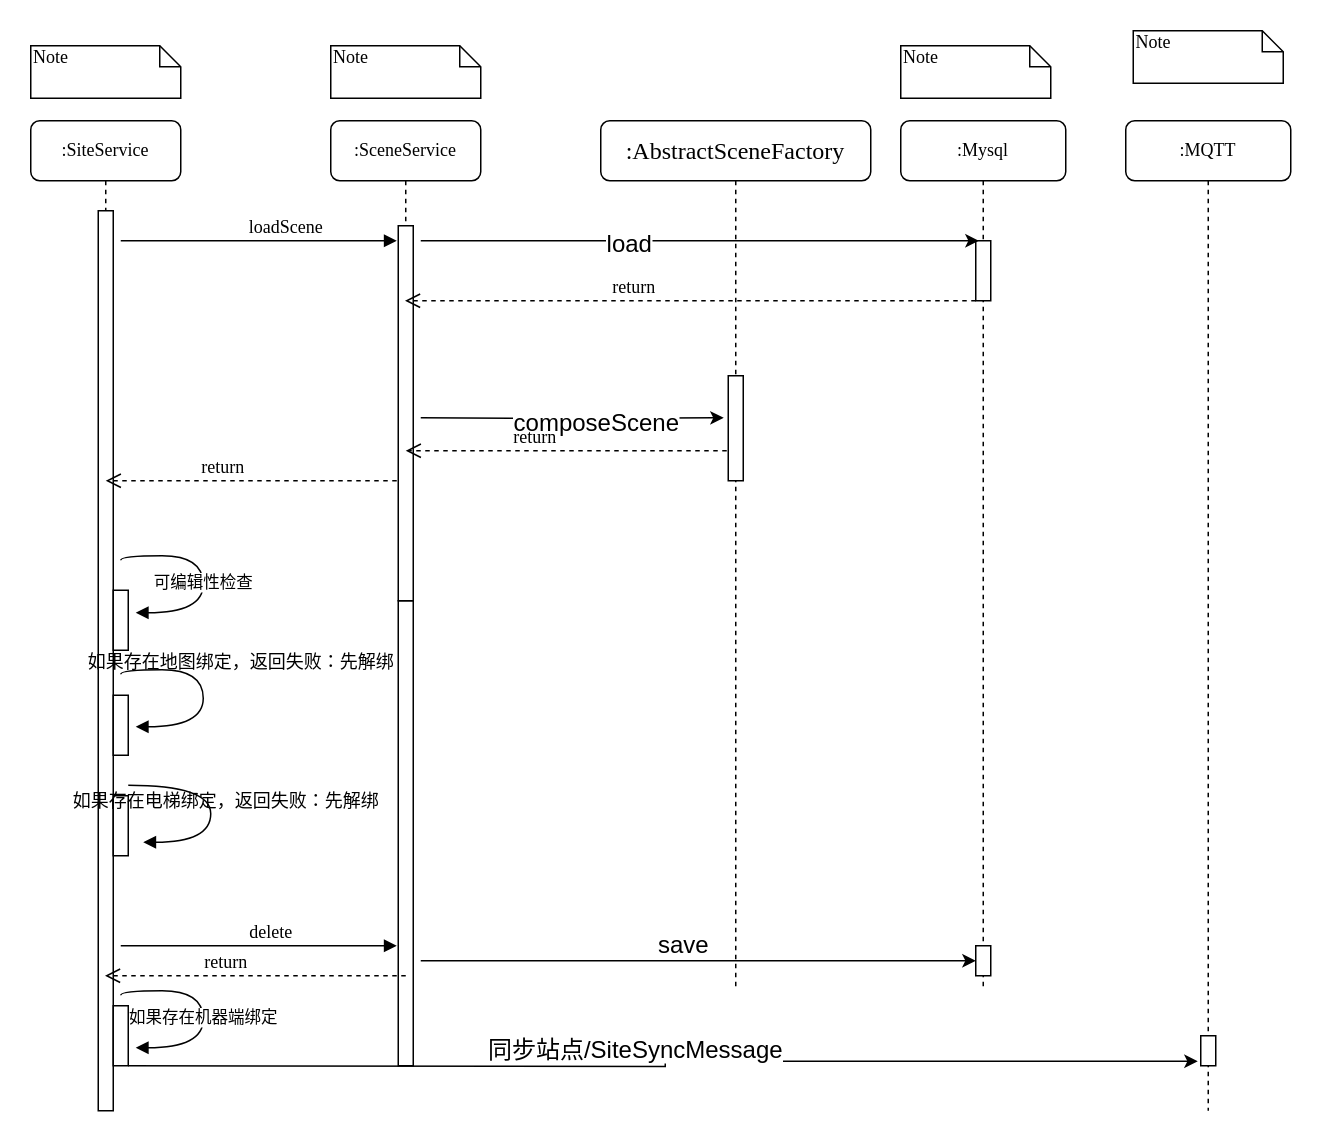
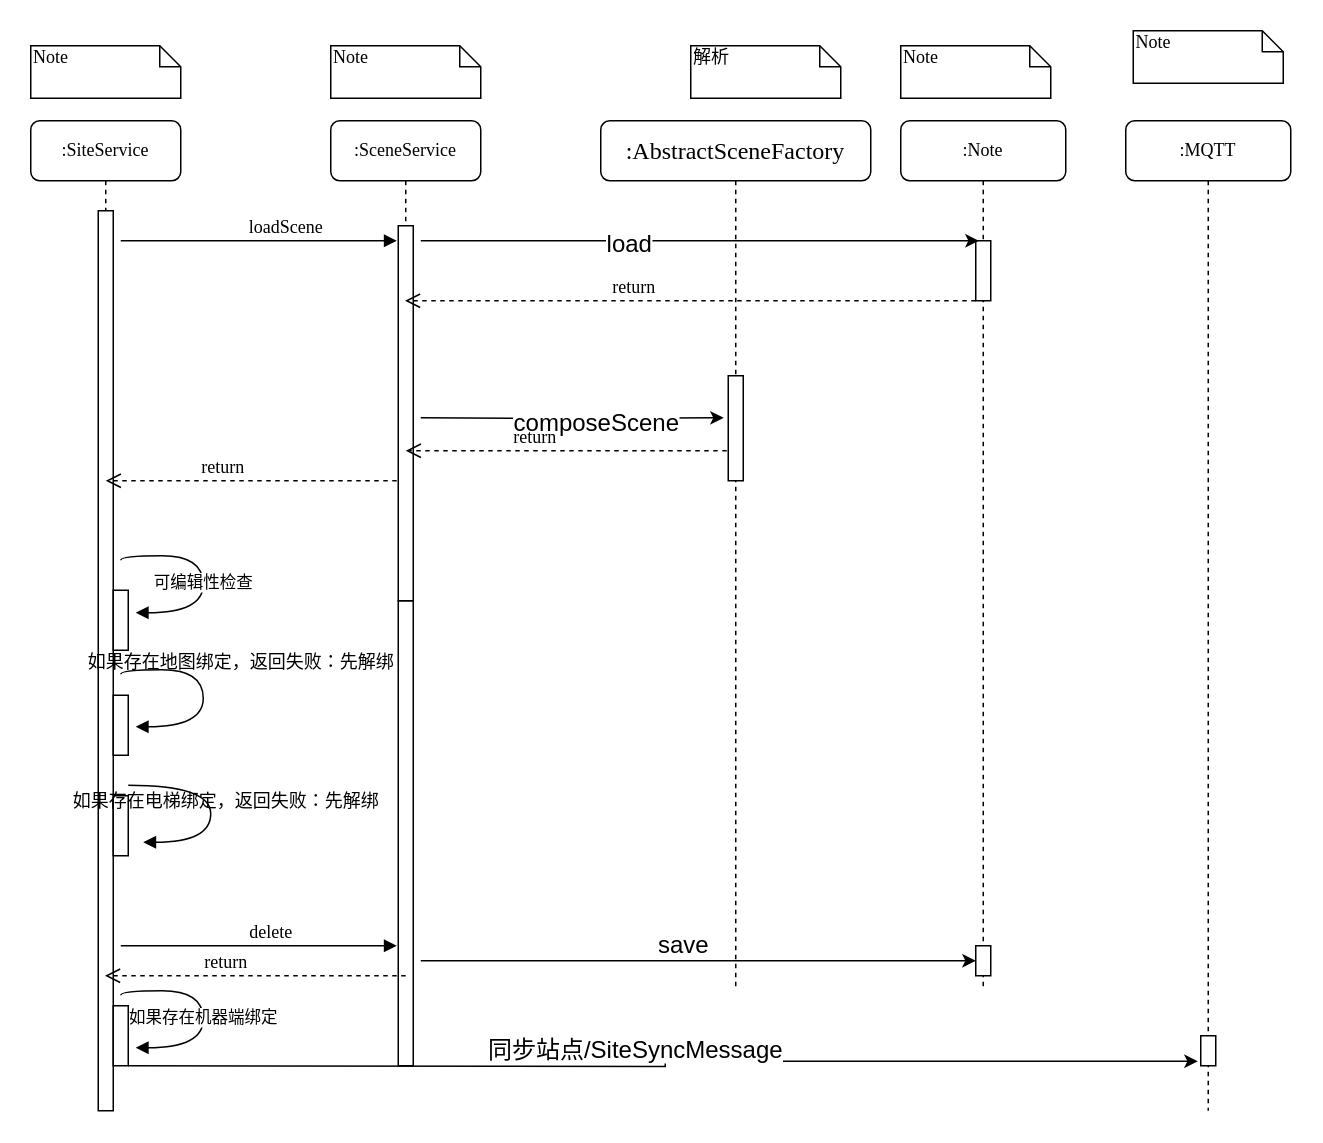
+ <mxCell id="19" value="解析" style="shape=note;whiteSpace=wrap;html=1;size=14;verticalAlign=top;align=left;spacingTop=-6;rounded=0;shadow=0;comic=0;labelBackgroundColor=none;strokeWidth=1;fontFamily=Verdana;fontSize=12" parent="1" vertex="1"><mxGeometry x="460" y="30" width="100" height="35" as="geometry" /></mxCell>
- <mxCell id="8" value=":Mysql" style="shape=umlLifeline;perimeter=lifelinePerimeter;whiteSpace=wrap;html=1;container=1;collapsible=0;recursiveResize=0;outlineConnect=0;rounded=1;shadow=0;comic=0;labelBackgroundColor=none;strokeWidth=1;fontFamily=Verdana;fontSize=12;align=center;" parent="1" vertex="1"><mxGeometry x="600" y="80" width="110" height="580" as="geometry" /></mxCell>
+ <mxCell id="8" value=":Note" style="shape=umlLifeline;perimeter=lifelinePerimeter;whiteSpace=wrap;html=1;container=1;collapsible=0;recursiveResize=0;outlineConnect=0;rounded=1;shadow=0;comic=0;labelBackgroundColor=none;strokeWidth=1;fontFamily=Verdana;fontSize=12;align=center;" parent="1" vertex="1"><mxGeometry x="600" y="80" width="110" height="580" as="geometry" /></mxCell>
